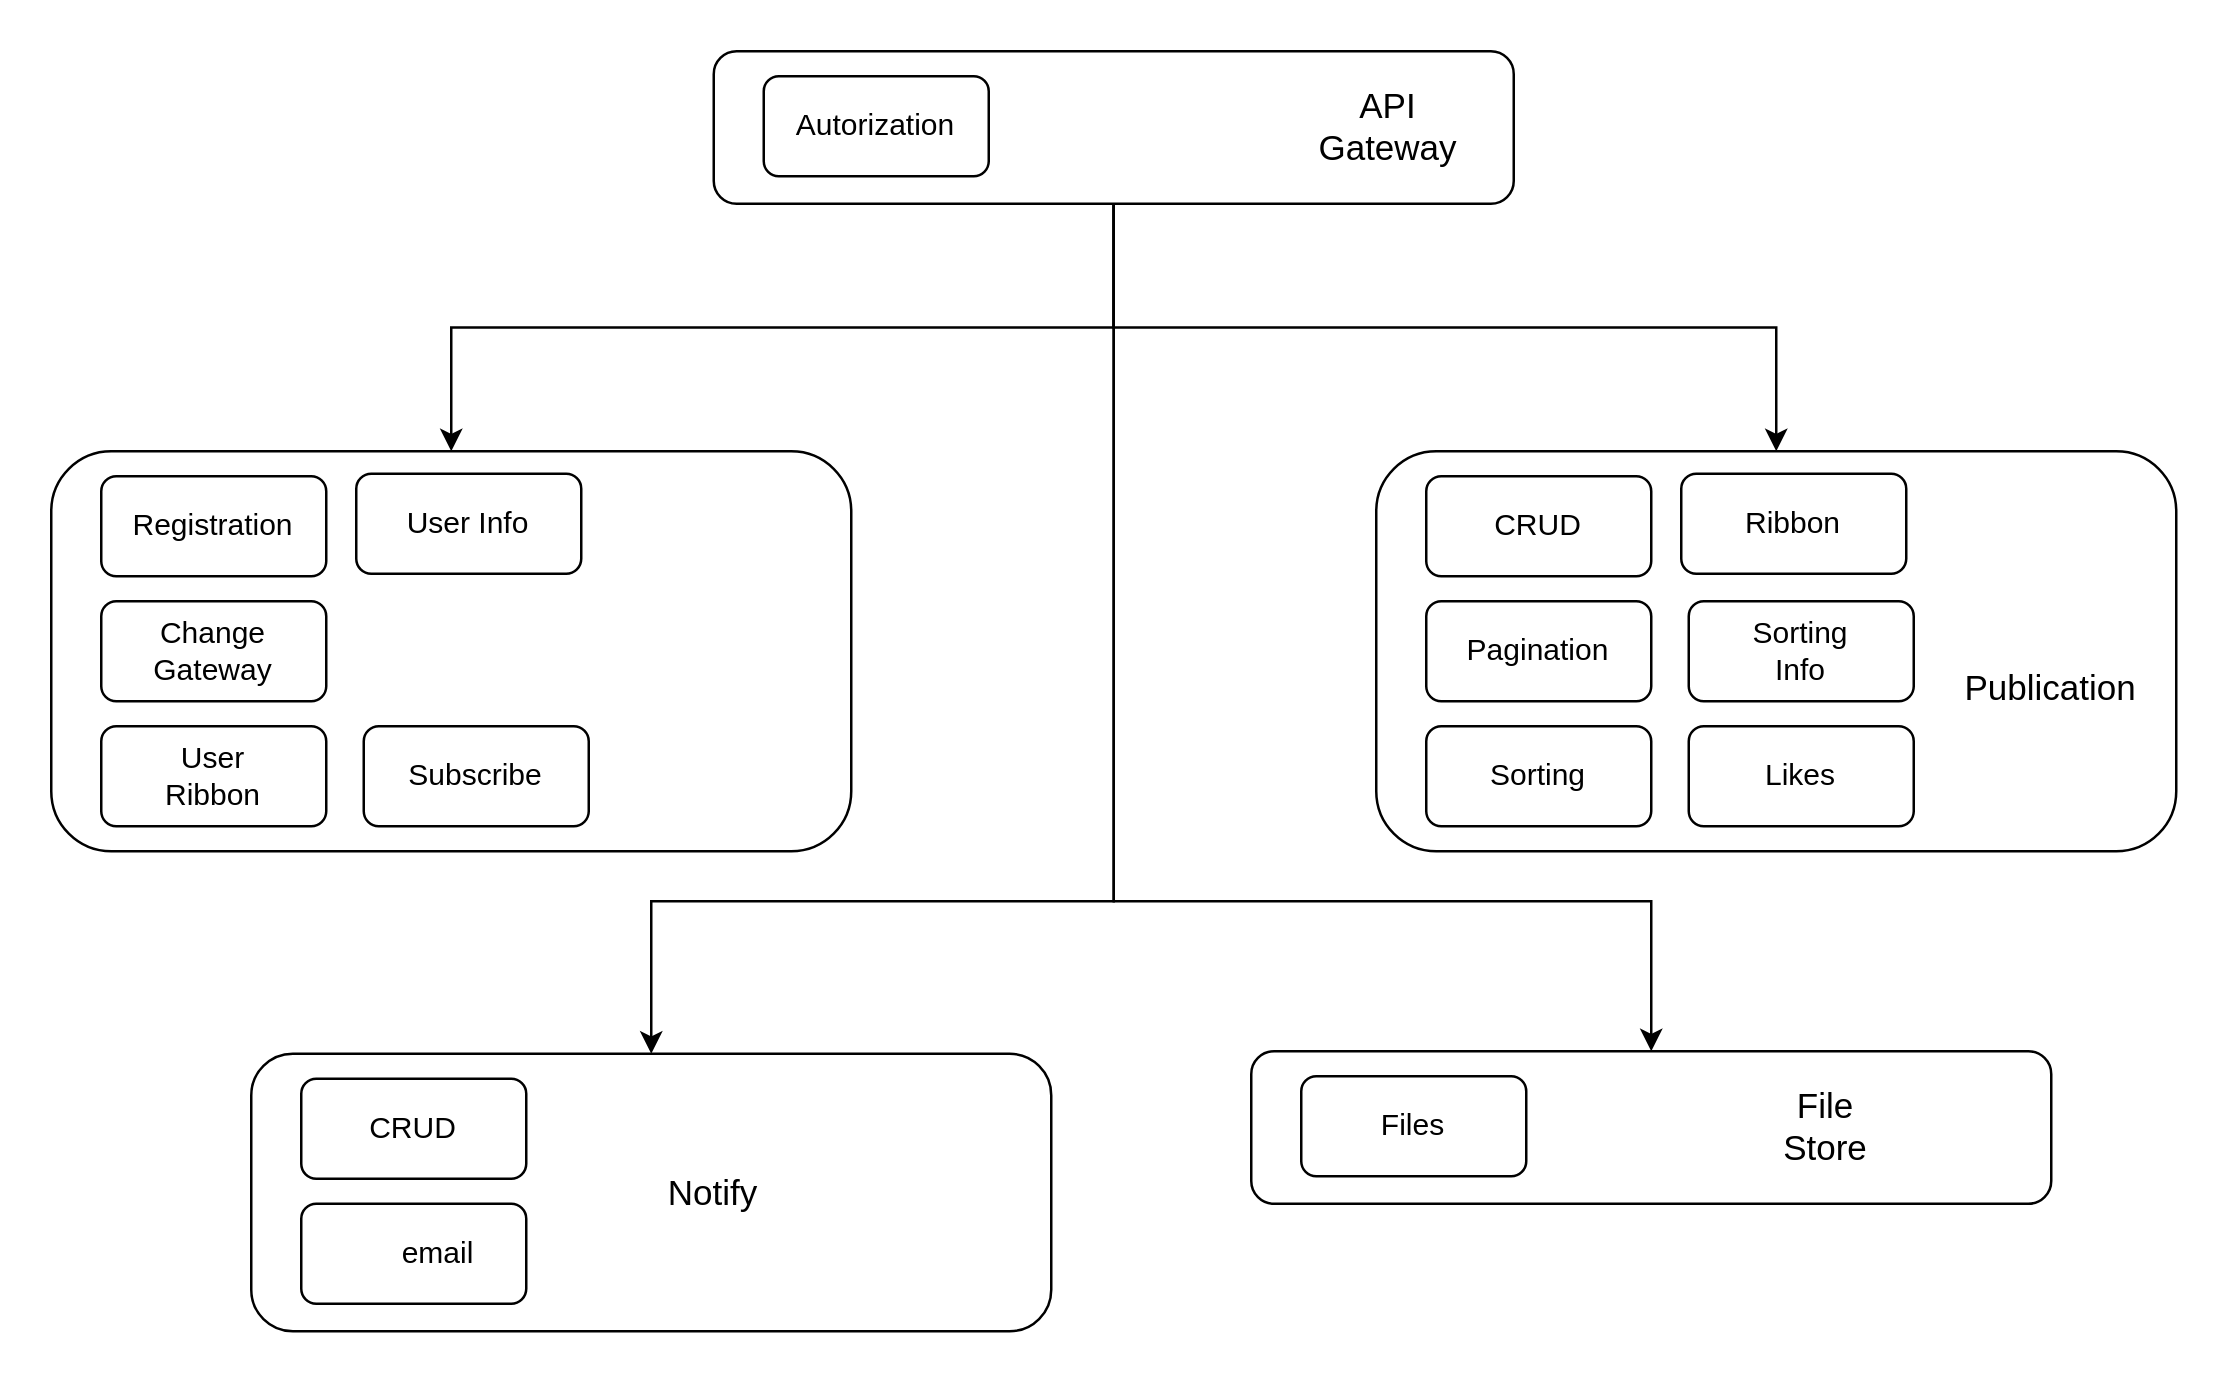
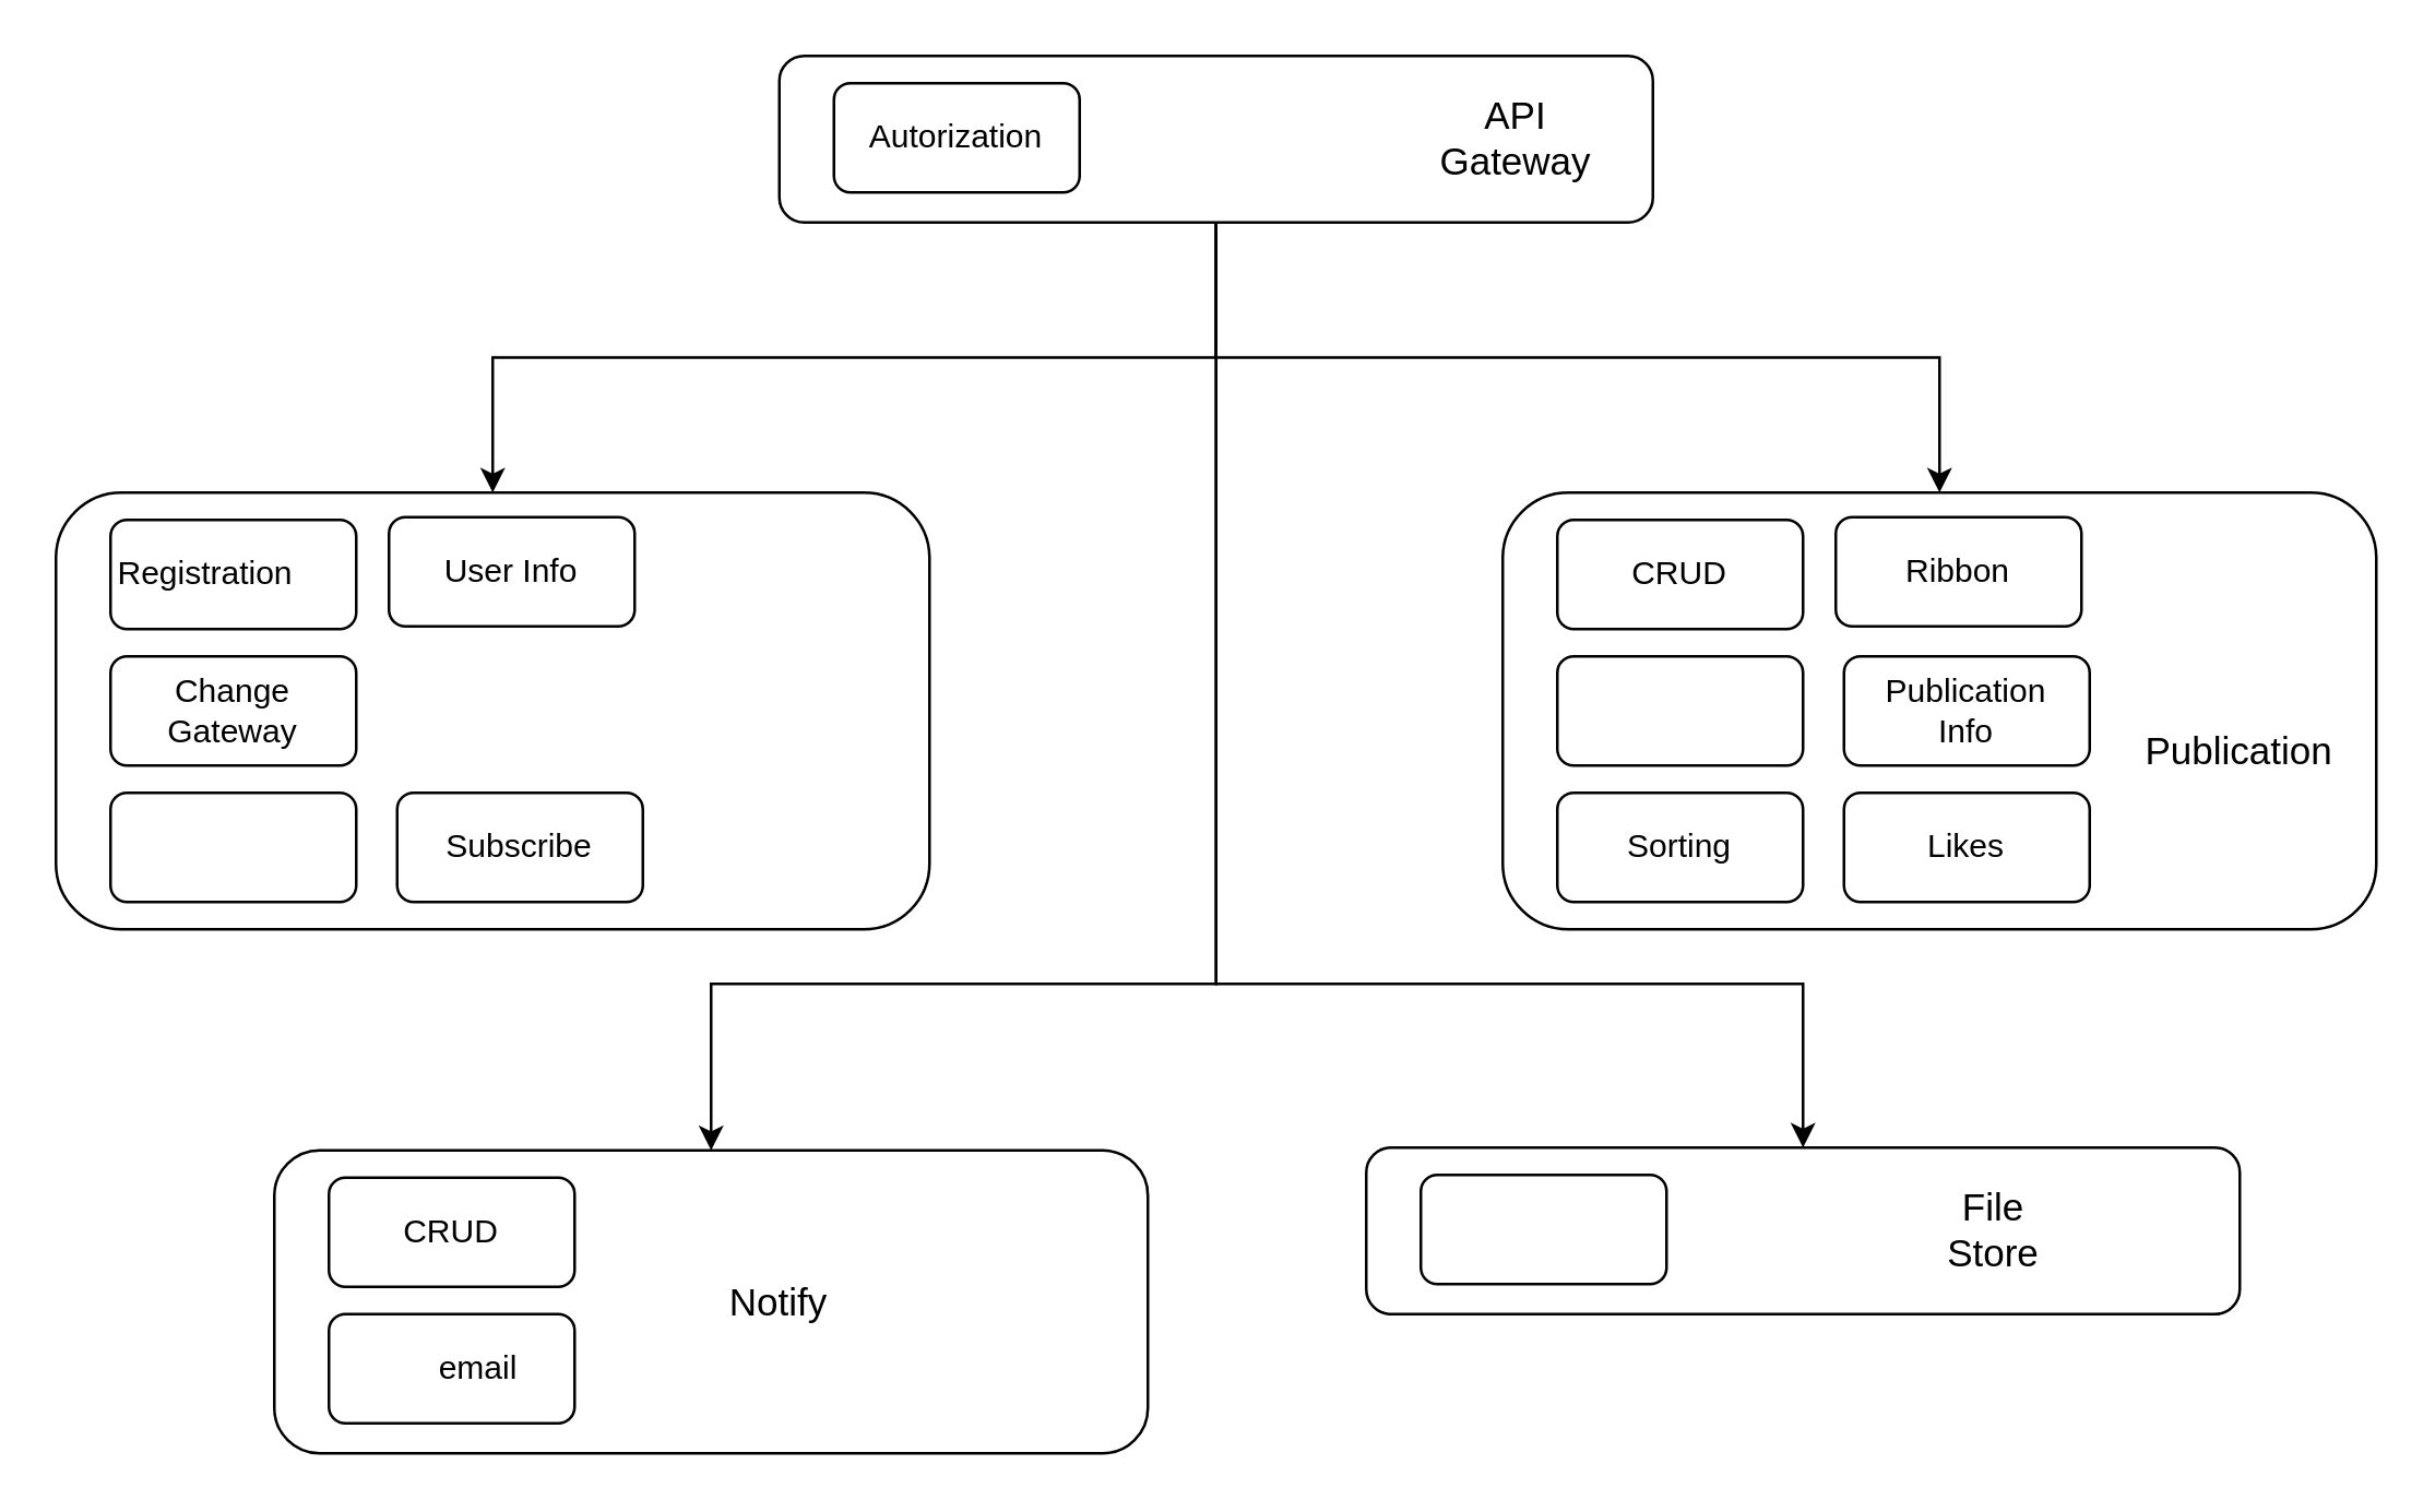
- <mxCell id="6" value="Registration" style="text;html=1;strokeColor=none;fillColor=none;align=center;verticalAlign=middle;whiteSpace=wrap;rounded=0;" vertex="1" parent="4"><mxGeometry x="15" y="5" width="60" height="30" as="geometry" /></mxCell>
+ <mxCell id="6" value="Registration" style="text;html=1;strokeColor=none;fillColor=none;align=center;verticalAlign=middle;whiteSpace=wrap;rounded=0;" vertex="1" parent="4"><mxGeometry x="5" y="5" width="60" height="30" as="geometry" /></mxCell>
- <mxCell id="27" value="Pagination" style="text;html=1;strokeColor=none;fillColor=none;align=center;verticalAlign=middle;whiteSpace=wrap;rounded=0;" vertex="1" parent="25"><mxGeometry x="15" y="5" width="60" height="30" as="geometry" /></mxCell>
- <mxCell id="33" value="Sorting Info" style="text;html=1;strokeColor=none;fillColor=none;align=center;verticalAlign=middle;whiteSpace=wrap;rounded=0;" vertex="1" parent="31"><mxGeometry x="15" y="5" width="60" height="30" as="geometry" /></mxCell>
+ <mxCell id="33" value="Publication Info" style="text;html=1;strokeColor=none;fillColor=none;align=center;verticalAlign=middle;whiteSpace=wrap;rounded=0;" vertex="1" parent="31"><mxGeometry x="15" y="5" width="60" height="30" as="geometry" /></mxCell>
- <mxCell id="12" value="User Ribbon" style="text;html=1;strokeColor=none;fillColor=none;align=center;verticalAlign=middle;whiteSpace=wrap;rounded=0;" vertex="1" parent="10"><mxGeometry x="15" y="5" width="60" height="30" as="geometry" /></mxCell>
- <mxCell id="54" value="Files" style="text;html=1;strokeColor=none;fillColor=none;align=center;verticalAlign=middle;whiteSpace=wrap;rounded=0;" vertex="1" parent="52"><mxGeometry x="15" y="5" width="60" height="30" as="geometry" /></mxCell>
